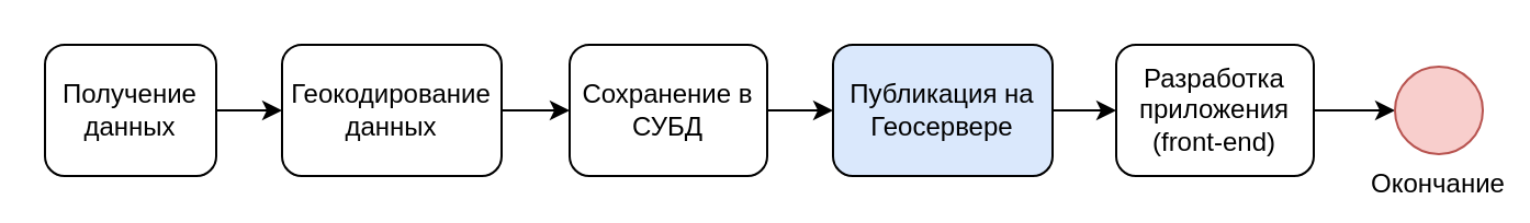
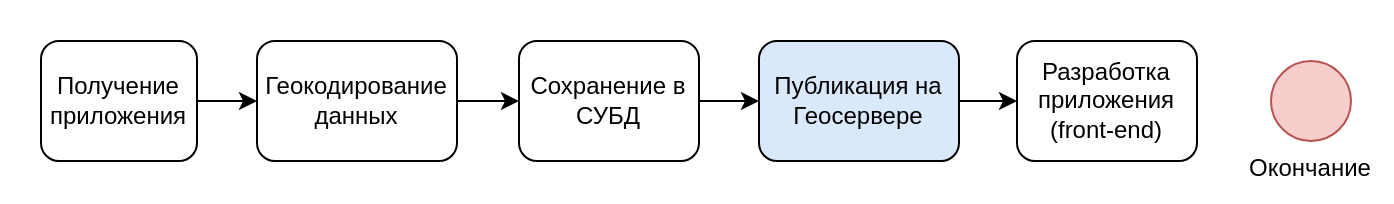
- <mxCell id="3" value="Получение данных" style="rounded=1;whiteSpace=wrap;html=1;" vertex="1" parent="1"><mxGeometry x="20" y="20" width="78" height="60" as="geometry" /></mxCell>
+ <mxCell id="3" value="Получение приложения" style="rounded=1;whiteSpace=wrap;html=1;" vertex="1" parent="1"><mxGeometry x="20" y="20" width="78" height="60" as="geometry" /></mxCell>
- <mxCell id="10" style="edgeStyle=orthogonalEdgeStyle;rounded=0;orthogonalLoop=1;jettySize=auto;html=1;" edge="1" parent="1" source="11" target="12"><mxGeometry relative="1" as="geometry" /></mxCell>
